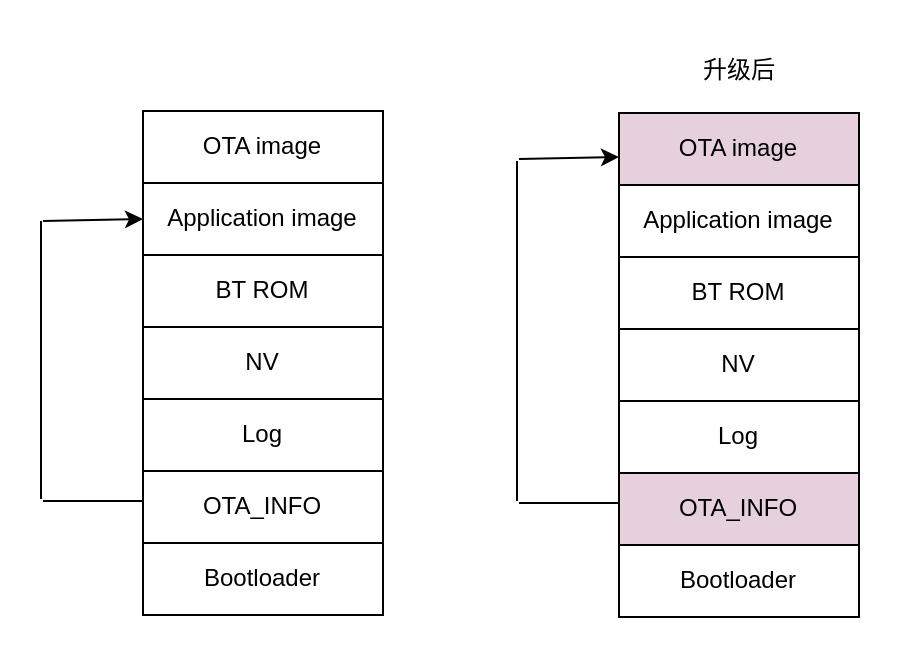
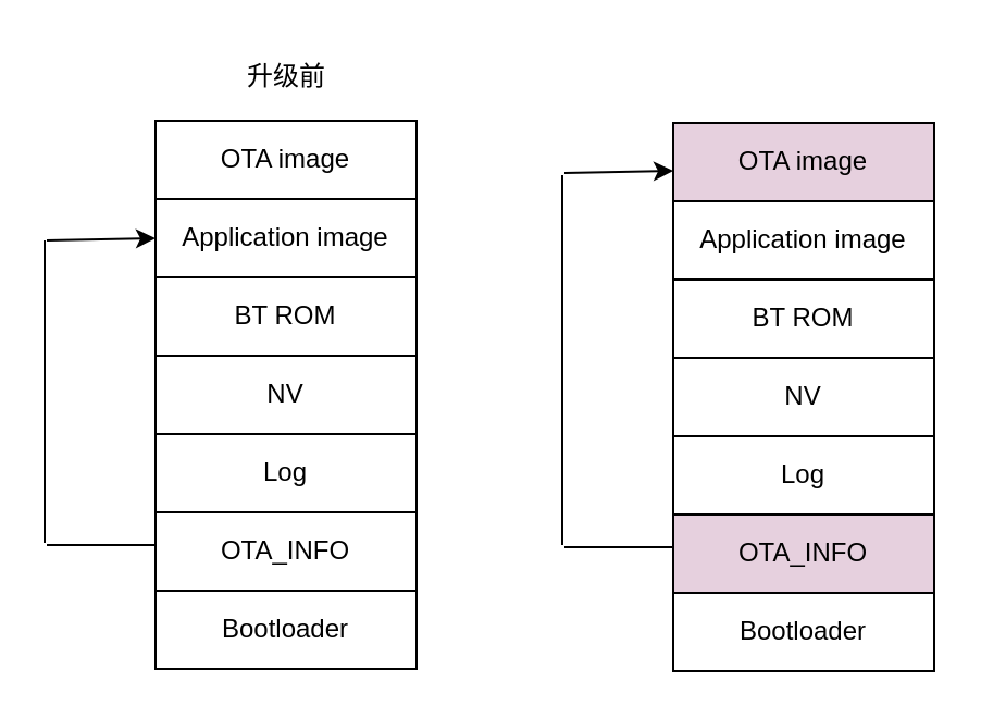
+ <mxCell id="2" value="升级前" style="rounded=1;whiteSpace=wrap;html=1;strokeColor=none;" parent="1" vertex="1"><mxGeometry x="92.5" y="20" width="77" height="30" as="geometry" /></mxCell>
- <mxCell id="10" value="升级后" style="rounded=1;whiteSpace=wrap;html=1;strokeColor=none;" parent="1" vertex="1"><mxGeometry x="330.5" y="20" width="77" height="30" as="geometry" /></mxCell>
